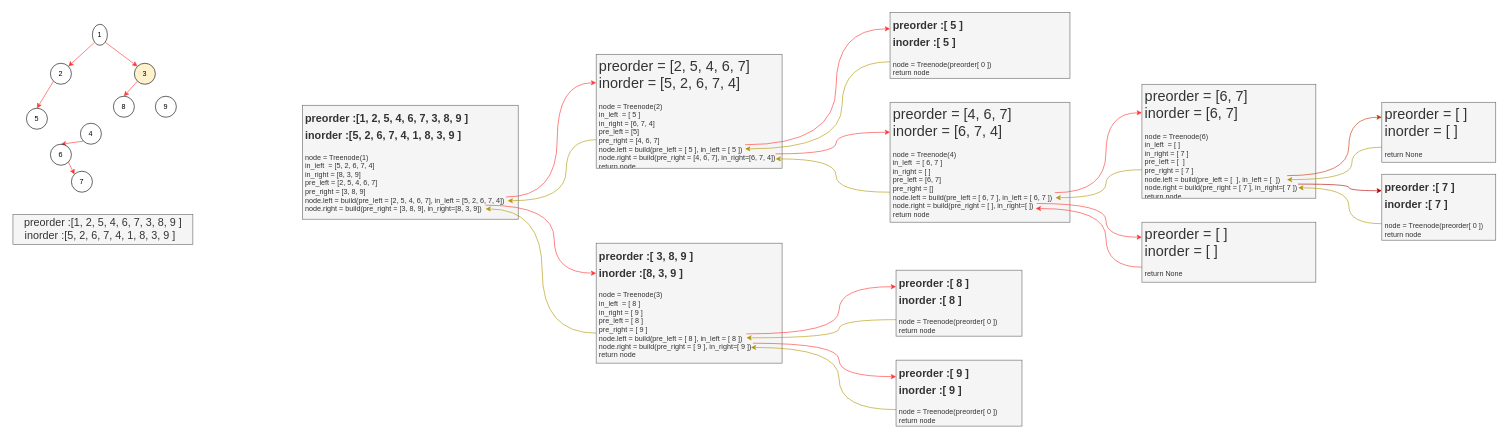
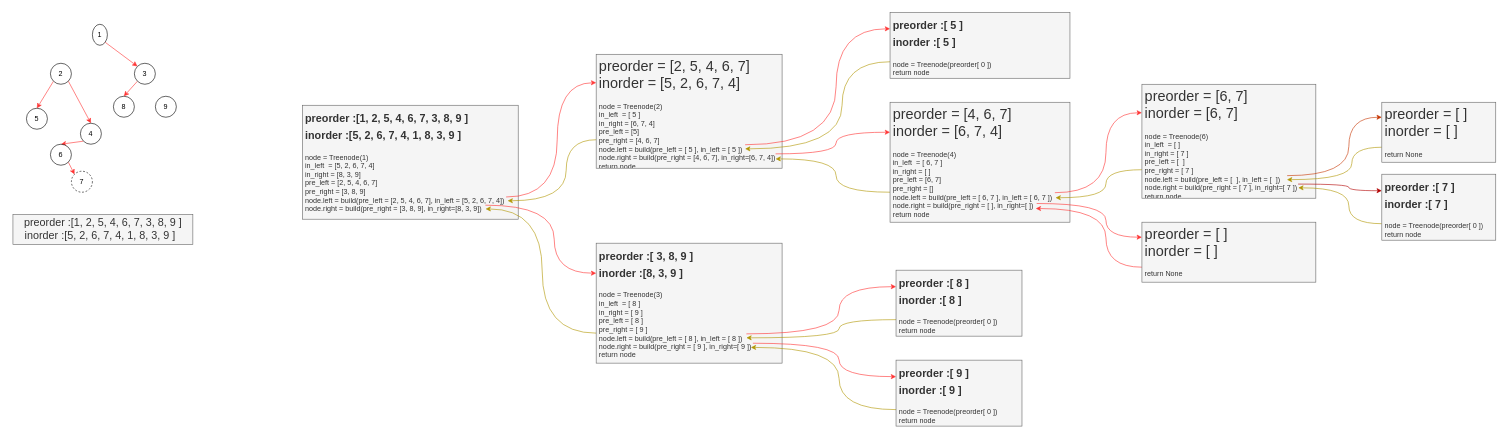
- <mxCell id="34" style="rounded=0;orthogonalLoop=1;jettySize=auto;html=1;exitX=0;exitY=1;exitDx=0;exitDy=0;entryX=1;entryY=0;entryDx=0;entryDy=0;startArrow=none;startFill=0;endArrow=classic;endFill=1;strokeColor=#FF3333;" parent="1" source="36" target="39" edge="1"><mxGeometry relative="1" as="geometry" /></mxCell>
- <mxCell id="47" value="3" style="ellipse;whiteSpace=wrap;html=1;aspect=fixed;fillColor=#fff2cc;" parent="1" vertex="1"><mxGeometry x="223" y="105" width="35" height="35" as="geometry" /></mxCell>
+ <mxCell id="47" value="3" style="ellipse;whiteSpace=wrap;html=1;aspect=fixed;" parent="1" vertex="1"><mxGeometry x="223" y="105" width="35" height="35" as="geometry" /></mxCell>
+ <mxCell id="38" style="edgeStyle=none;rounded=0;orthogonalLoop=1;jettySize=auto;html=1;exitX=1;exitY=1;exitDx=0;exitDy=0;entryX=0.5;entryY=0;entryDx=0;entryDy=0;startArrow=none;startFill=0;endArrow=classic;endFill=1;strokeColor=#FF3333;" parent="1" source="39" target="42" edge="1"><mxGeometry relative="1" as="geometry" /></mxCell>
- <mxCell id="45" value="7" style="ellipse;whiteSpace=wrap;html=1;aspect=fixed;" parent="1" vertex="1"><mxGeometry x="118" y="285" width="35" height="35" as="geometry" /></mxCell>
+ <mxCell id="45" value="7" style="ellipse;whiteSpace=wrap;html=1;aspect=fixed;dashed=1;" parent="1" vertex="1"><mxGeometry x="118" y="285" width="35" height="35" as="geometry" /></mxCell>
